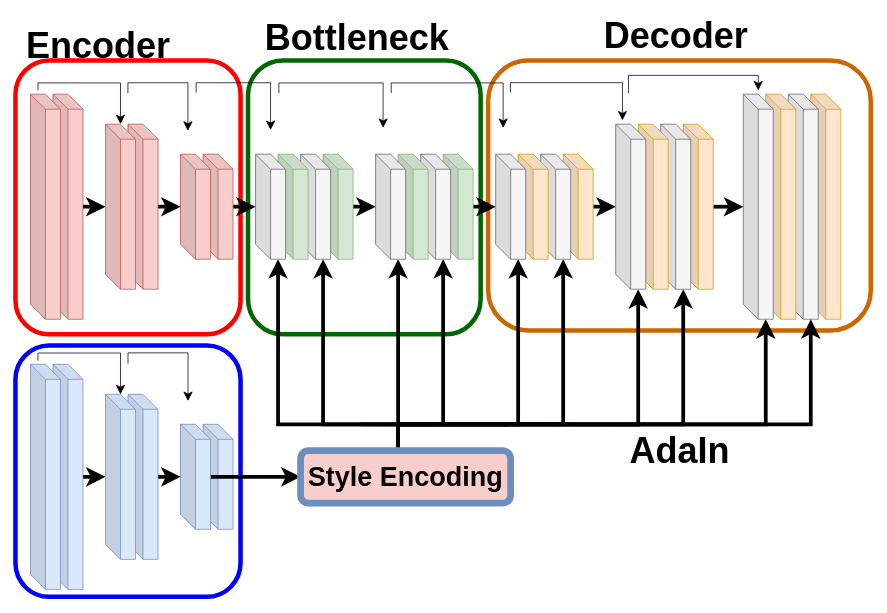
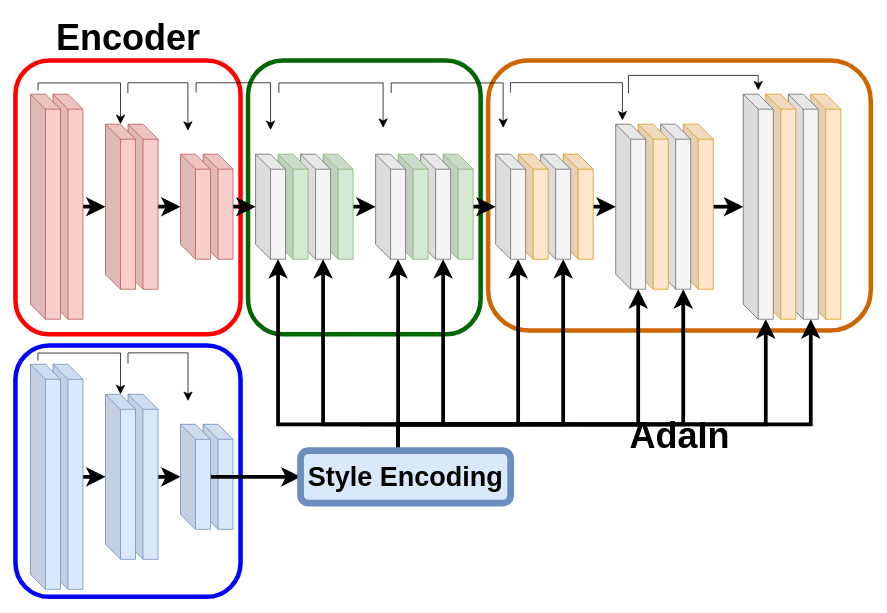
- <mxCell id="62" value="&lt;br&gt;&lt;div style=&quot;font-size: 48px&quot;&gt;&lt;b&gt;&lt;font style=&quot;font-size: 48px&quot;&gt;Decoder&lt;br&gt;&lt;/font&gt;&lt;/b&gt;&lt;/div&gt;" style="text;html=1;align=center;verticalAlign=middle;resizable=0;points=[];autosize=1;" vertex="1" parent="1"><mxGeometry x="795" y="20" width="210" height="40" as="geometry" /></mxCell>
- <mxCell id="61" value="&lt;div style=&quot;font-size: 48px&quot;&gt;&lt;b&gt;&lt;font style=&quot;font-size: 48px&quot;&gt;Bottleneck&lt;br&gt;&lt;/font&gt;&lt;/b&gt;&lt;/div&gt;" style="text;html=1;align=center;verticalAlign=middle;resizable=0;points=[];autosize=1;" vertex="1" parent="1"><mxGeometry x="345" y="40" width="260" height="20" as="geometry" /></mxCell>
- <mxCell id="60" value="&lt;div style=&quot;font-size: 48px&quot;&gt;&lt;b&gt;&lt;font style=&quot;font-size: 48px&quot;&gt;Encoder&lt;br&gt;&lt;/font&gt;&lt;/b&gt;&lt;/div&gt;" style="text;html=1;align=center;verticalAlign=middle;resizable=0;points=[];autosize=1;" vertex="1" parent="1"><mxGeometry x="25" y="50" width="210" height="20" as="geometry" /></mxCell>
+ <mxCell id="60" value="&lt;div style=&quot;font-size: 48px&quot;&gt;&lt;b&gt;&lt;font style=&quot;font-size: 48px&quot;&gt;Encoder&lt;br&gt;&lt;/font&gt;&lt;/b&gt;&lt;/div&gt;" style="text;html=1;align=center;verticalAlign=middle;resizable=0;points=[];autosize=1;" vertex="1" parent="1"><mxGeometry x="65" y="40" width="210" height="20" as="geometry" /></mxCell>
- <mxCell id="63" value="&lt;b&gt;&lt;font style=&quot;font-size: 48px&quot;&gt;AdaIn&lt;/font&gt;&lt;/b&gt;" style="text;html=1;align=center;verticalAlign=middle;resizable=0;points=[];autosize=1;" vertex="1" parent="1"><mxGeometry x="830" y="585" width="150" height="30" as="geometry" /></mxCell>
+ <mxCell id="63" value="&lt;b&gt;&lt;font style=&quot;font-size: 48px&quot;&gt;AdaIn&lt;/font&gt;&lt;/b&gt;" style="text;html=1;align=center;verticalAlign=middle;resizable=0;points=[];autosize=1;" vertex="1" parent="1"><mxGeometry x="830" y="565" width="150" height="30" as="geometry" /></mxCell>
- <mxCell id="45" value="&lt;font style=&quot;font-size: 36px&quot;&gt;&lt;b&gt;&lt;font style=&quot;font-size: 36px&quot;&gt;Style Encoding&lt;br&gt;&lt;/font&gt;&lt;/b&gt;&lt;/font&gt;" style="rounded=1;whiteSpace=wrap;html=1;strokeWidth=9;fillColor=#f8cecc;strokeColor=#6c8ebf;" vertex="1" parent="1"><mxGeometry x="400" y="600" width="280" height="70" as="geometry" /></mxCell>
+ <mxCell id="45" value="&lt;font style=&quot;font-size: 36px&quot;&gt;&lt;b&gt;&lt;font style=&quot;font-size: 36px&quot;&gt;Style Encoding&lt;br&gt;&lt;/font&gt;&lt;/b&gt;&lt;/font&gt;" style="rounded=1;whiteSpace=wrap;html=1;strokeWidth=9;fillColor=#dae8fc;strokeColor=#6c8ebf;" vertex="1" parent="1"><mxGeometry x="400" y="600" width="280" height="70" as="geometry" /></mxCell>
